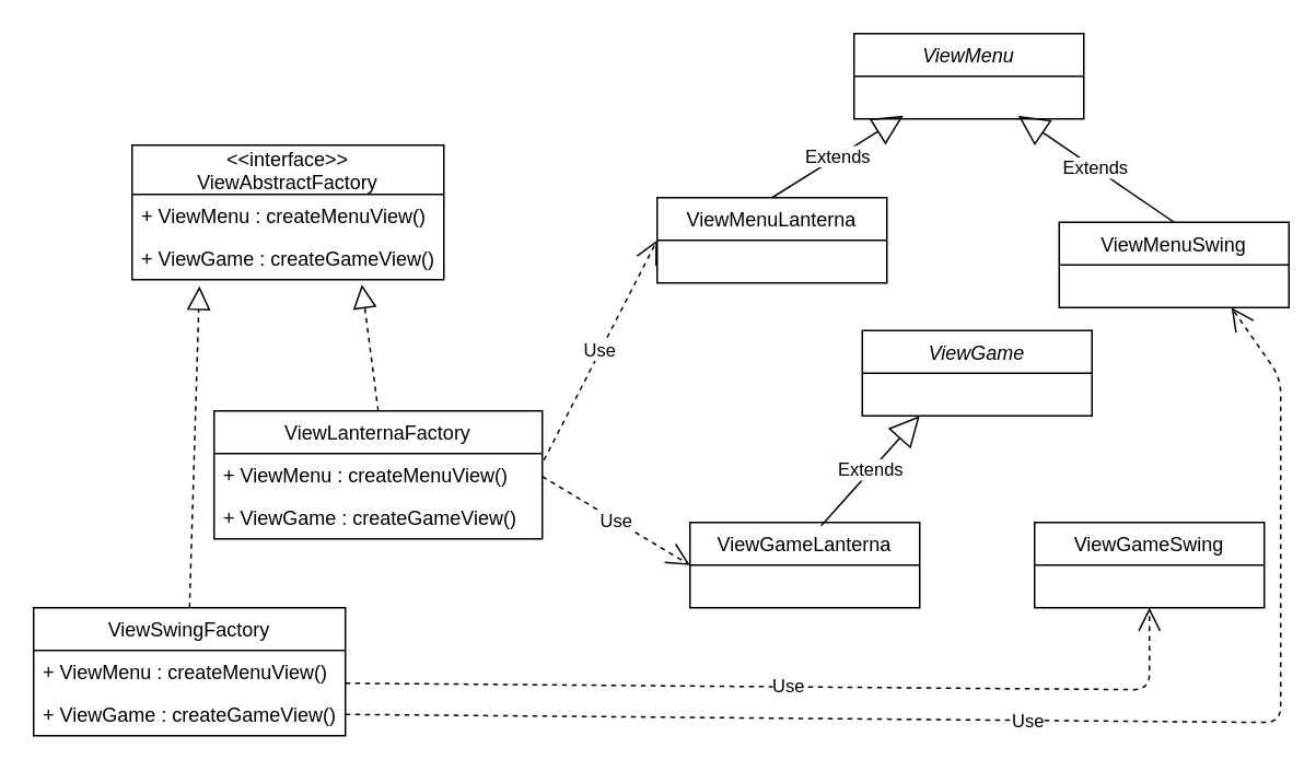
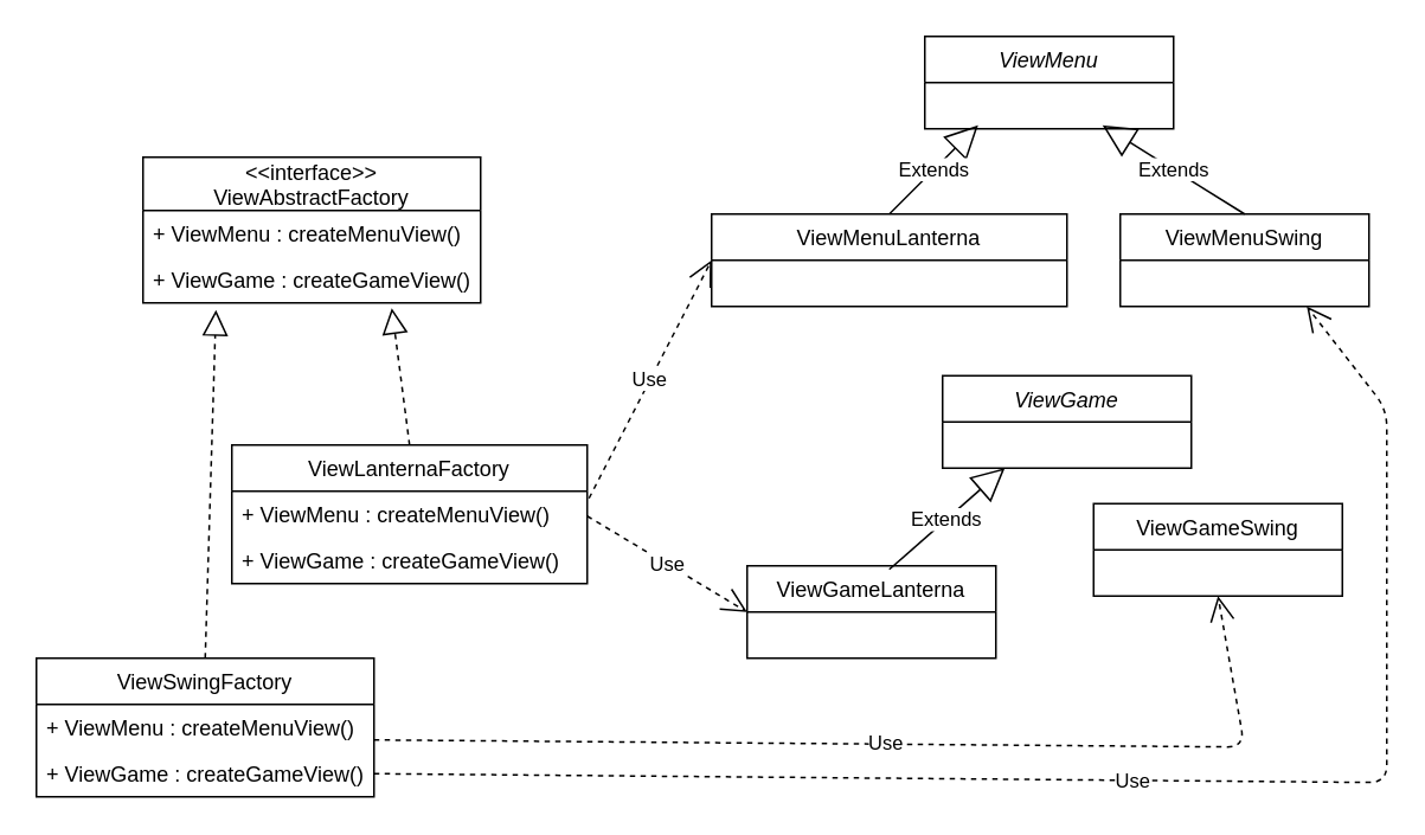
- <mxCell id="15" value="ViewMenuLanterna" style="swimlane;fontStyle=0;childLayout=stackLayout;horizontal=1;startSize=26;fillColor=none;horizontalStack=0;resizeParent=1;resizeParentMax=0;resizeLast=0;collapsible=1;marginBottom=0;" vertex="1" parent="1"><mxGeometry x="400" y="120" width="140" height="52" as="geometry" /></mxCell>
+ <mxCell id="15" value="ViewMenuLanterna" style="swimlane;fontStyle=0;childLayout=stackLayout;horizontal=1;startSize=26;fillColor=none;horizontalStack=0;resizeParent=1;resizeParentMax=0;resizeLast=0;collapsible=1;marginBottom=0;" vertex="1" parent="1"><mxGeometry x="400" y="120" width="200" height="52" as="geometry" /></mxCell>
- <mxCell id="16" value="ViewMenuSwing" style="swimlane;fontStyle=0;childLayout=stackLayout;horizontal=1;startSize=26;fillColor=none;horizontalStack=0;resizeParent=1;resizeParentMax=0;resizeLast=0;collapsible=1;marginBottom=0;" vertex="1" parent="1"><mxGeometry x="645" y="135" width="140" height="52" as="geometry" /></mxCell>
+ <mxCell id="16" value="ViewMenuSwing" style="swimlane;fontStyle=0;childLayout=stackLayout;horizontal=1;startSize=26;fillColor=none;horizontalStack=0;resizeParent=1;resizeParentMax=0;resizeLast=0;collapsible=1;marginBottom=0;" vertex="1" parent="1"><mxGeometry x="630" y="120" width="140" height="52" as="geometry" /></mxCell>
- <mxCell id="18" value="ViewGame" style="swimlane;fontStyle=2;childLayout=stackLayout;horizontal=1;startSize=26;fillColor=none;horizontalStack=0;resizeParent=1;resizeParentMax=0;resizeLast=0;collapsible=1;marginBottom=0;" vertex="1" parent="1"><mxGeometry x="525" y="201" width="140" height="52" as="geometry" /></mxCell>
+ <mxCell id="18" value="ViewGame" style="swimlane;fontStyle=2;childLayout=stackLayout;horizontal=1;startSize=26;fillColor=none;horizontalStack=0;resizeParent=1;resizeParentMax=0;resizeLast=0;collapsible=1;marginBottom=0;" vertex="1" parent="1"><mxGeometry x="530" y="211" width="140" height="52" as="geometry" /></mxCell>
- <mxCell id="21" value="&#10;ViewGameSwing&#10;" style="swimlane;fontStyle=0;childLayout=stackLayout;horizontal=1;startSize=26;fillColor=none;horizontalStack=0;resizeParent=1;resizeParentMax=0;resizeLast=0;collapsible=1;marginBottom=0;" vertex="1" parent="1"><mxGeometry x="630" y="318" width="140" height="52" as="geometry" /></mxCell>
+ <mxCell id="21" value="&#10;ViewGameSwing&#10;" style="swimlane;fontStyle=0;childLayout=stackLayout;horizontal=1;startSize=26;fillColor=none;horizontalStack=0;resizeParent=1;resizeParentMax=0;resizeLast=0;collapsible=1;marginBottom=0;" vertex="1" parent="1"><mxGeometry x="615" y="283" width="140" height="52" as="geometry" /></mxCell>
